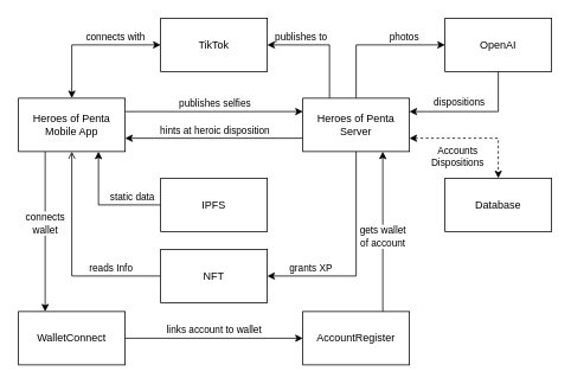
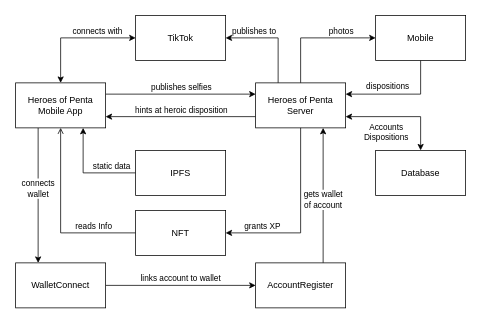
- <mxCell id="21" value="OpenAI" style="rounded=0;whiteSpace=wrap;html=1;" vertex="1" parent="1"><mxGeometry x="500" y="20" width="120" height="60" as="geometry" /></mxCell>
+ <mxCell id="21" value="Mobile" style="rounded=0;whiteSpace=wrap;html=1;" vertex="1" parent="1"><mxGeometry x="500" y="20" width="120" height="60" as="geometry" /></mxCell>
- <mxCell id="11" value="" style="edgeStyle=orthogonalEdgeStyle;rounded=0;orthogonalLoop=1;jettySize=auto;html=1;startArrow=classic;startFill=1;exitX=1;exitY=0.75;exitDx=0;exitDy=0;dashed=1;" edge="1" parent="1" source="17" target="22"><mxGeometry relative="1" as="geometry"><Array as="points"><mxPoint x="560" y="155" /></Array></mxGeometry></mxCell>
+ <mxCell id="11" value="" style="edgeStyle=orthogonalEdgeStyle;rounded=0;orthogonalLoop=1;jettySize=auto;html=1;startArrow=classic;startFill=1;exitX=1;exitY=0.75;exitDx=0;exitDy=0;" edge="1" parent="1" source="17" target="22"><mxGeometry relative="1" as="geometry"><Array as="points"><mxPoint x="560" y="155" /></Array></mxGeometry></mxCell>
